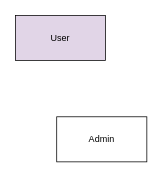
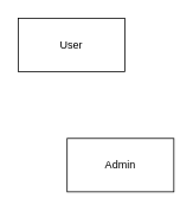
- <mxCell id="2" value="User" style="rounded=0;whiteSpace=wrap;html=1;fillColor=#e1d5e7;" parent="1" vertex="1"><mxGeometry x="20" y="20" width="120" height="60" as="geometry" /></mxCell>
+ <mxCell id="2" value="User" style="rounded=0;whiteSpace=wrap;html=1;" parent="1" vertex="1"><mxGeometry x="20" y="20" width="120" height="60" as="geometry" /></mxCell>
